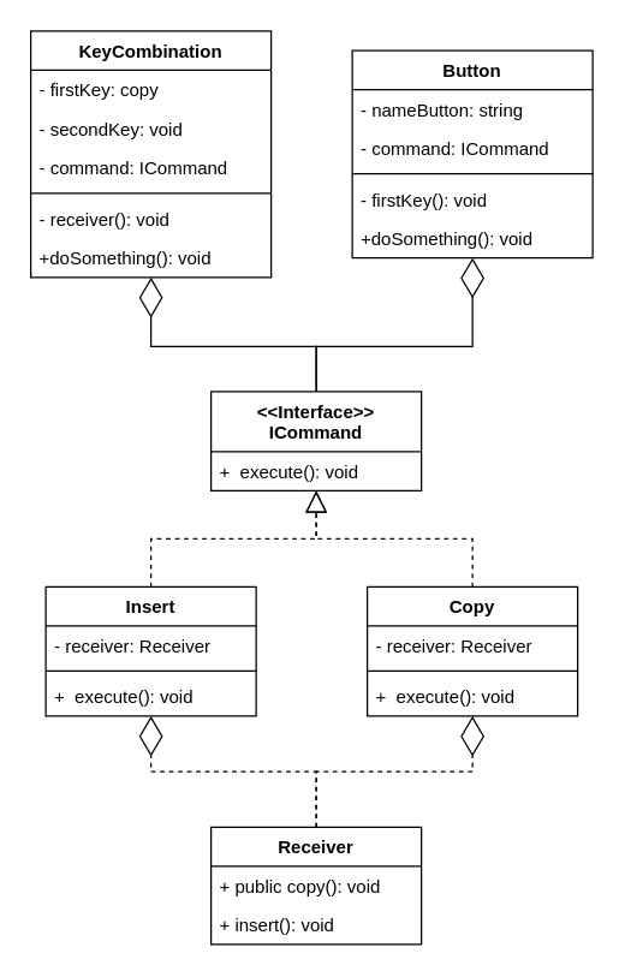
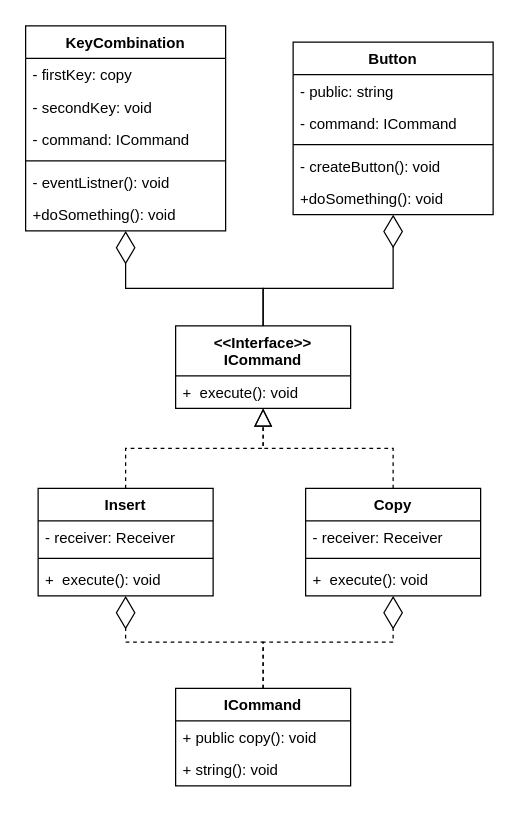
- <mxCell id="23" value="- nameButton: string" style="text;strokeColor=none;fillColor=none;align=left;verticalAlign=top;spacingLeft=4;spacingRight=4;overflow=hidden;rotatable=0;points=[[0,0.5],[1,0.5]];portConstraint=eastwest;" parent="22" vertex="1"><mxGeometry y="26" width="160" height="26" as="geometry" /></mxCell>
+ <mxCell id="23" value="- public: string" style="text;strokeColor=none;fillColor=none;align=left;verticalAlign=top;spacingLeft=4;spacingRight=4;overflow=hidden;rotatable=0;points=[[0,0.5],[1,0.5]];portConstraint=eastwest;" parent="22" vertex="1"><mxGeometry y="26" width="160" height="26" as="geometry" /></mxCell>
- <mxCell id="26" value="- firstKey(): void" style="text;strokeColor=none;fillColor=none;align=left;verticalAlign=top;spacingLeft=4;spacingRight=4;overflow=hidden;rotatable=0;points=[[0,0.5],[1,0.5]];portConstraint=eastwest;" parent="22" vertex="1"><mxGeometry y="86" width="160" height="26" as="geometry" /></mxCell>
+ <mxCell id="26" value="- createButton(): void" style="text;strokeColor=none;fillColor=none;align=left;verticalAlign=top;spacingLeft=4;spacingRight=4;overflow=hidden;rotatable=0;points=[[0,0.5],[1,0.5]];portConstraint=eastwest;" parent="22" vertex="1"><mxGeometry y="86" width="160" height="26" as="geometry" /></mxCell>
- <mxCell id="20" value="- receiver(): void" style="text;strokeColor=none;fillColor=none;align=left;verticalAlign=top;spacingLeft=4;spacingRight=4;overflow=hidden;rotatable=0;points=[[0,0.5],[1,0.5]];portConstraint=eastwest;" parent="15" vertex="1"><mxGeometry y="112" width="160" height="26" as="geometry" /></mxCell>
+ <mxCell id="20" value="- eventListner(): void" style="text;strokeColor=none;fillColor=none;align=left;verticalAlign=top;spacingLeft=4;spacingRight=4;overflow=hidden;rotatable=0;points=[[0,0.5],[1,0.5]];portConstraint=eastwest;" parent="15" vertex="1"><mxGeometry y="112" width="160" height="26" as="geometry" /></mxCell>
- <mxCell id="2" value="Receiver" style="swimlane;fontStyle=1;childLayout=stackLayout;horizontal=1;startSize=26;fillColor=none;horizontalStack=0;resizeParent=1;resizeParentMax=0;resizeLast=0;collapsible=1;marginBottom=0;" parent="1" vertex="1"><mxGeometry x="140" y="550" width="140" height="78" as="geometry" /></mxCell>
+ <mxCell id="2" value="ICommand" style="swimlane;fontStyle=1;childLayout=stackLayout;horizontal=1;startSize=26;fillColor=none;horizontalStack=0;resizeParent=1;resizeParentMax=0;resizeLast=0;collapsible=1;marginBottom=0;" parent="1" vertex="1"><mxGeometry x="140" y="550" width="140" height="78" as="geometry" /></mxCell>
- <mxCell id="4" value="+ insert(): void" style="text;strokeColor=none;fillColor=none;align=left;verticalAlign=top;spacingLeft=4;spacingRight=4;overflow=hidden;rotatable=0;points=[[0,0.5],[1,0.5]];portConstraint=eastwest;" parent="2" vertex="1"><mxGeometry y="52" width="140" height="26" as="geometry" /></mxCell>
+ <mxCell id="4" value="+ string(): void" style="text;strokeColor=none;fillColor=none;align=left;verticalAlign=top;spacingLeft=4;spacingRight=4;overflow=hidden;rotatable=0;points=[[0,0.5],[1,0.5]];portConstraint=eastwest;" parent="2" vertex="1"><mxGeometry y="52" width="140" height="26" as="geometry" /></mxCell>
